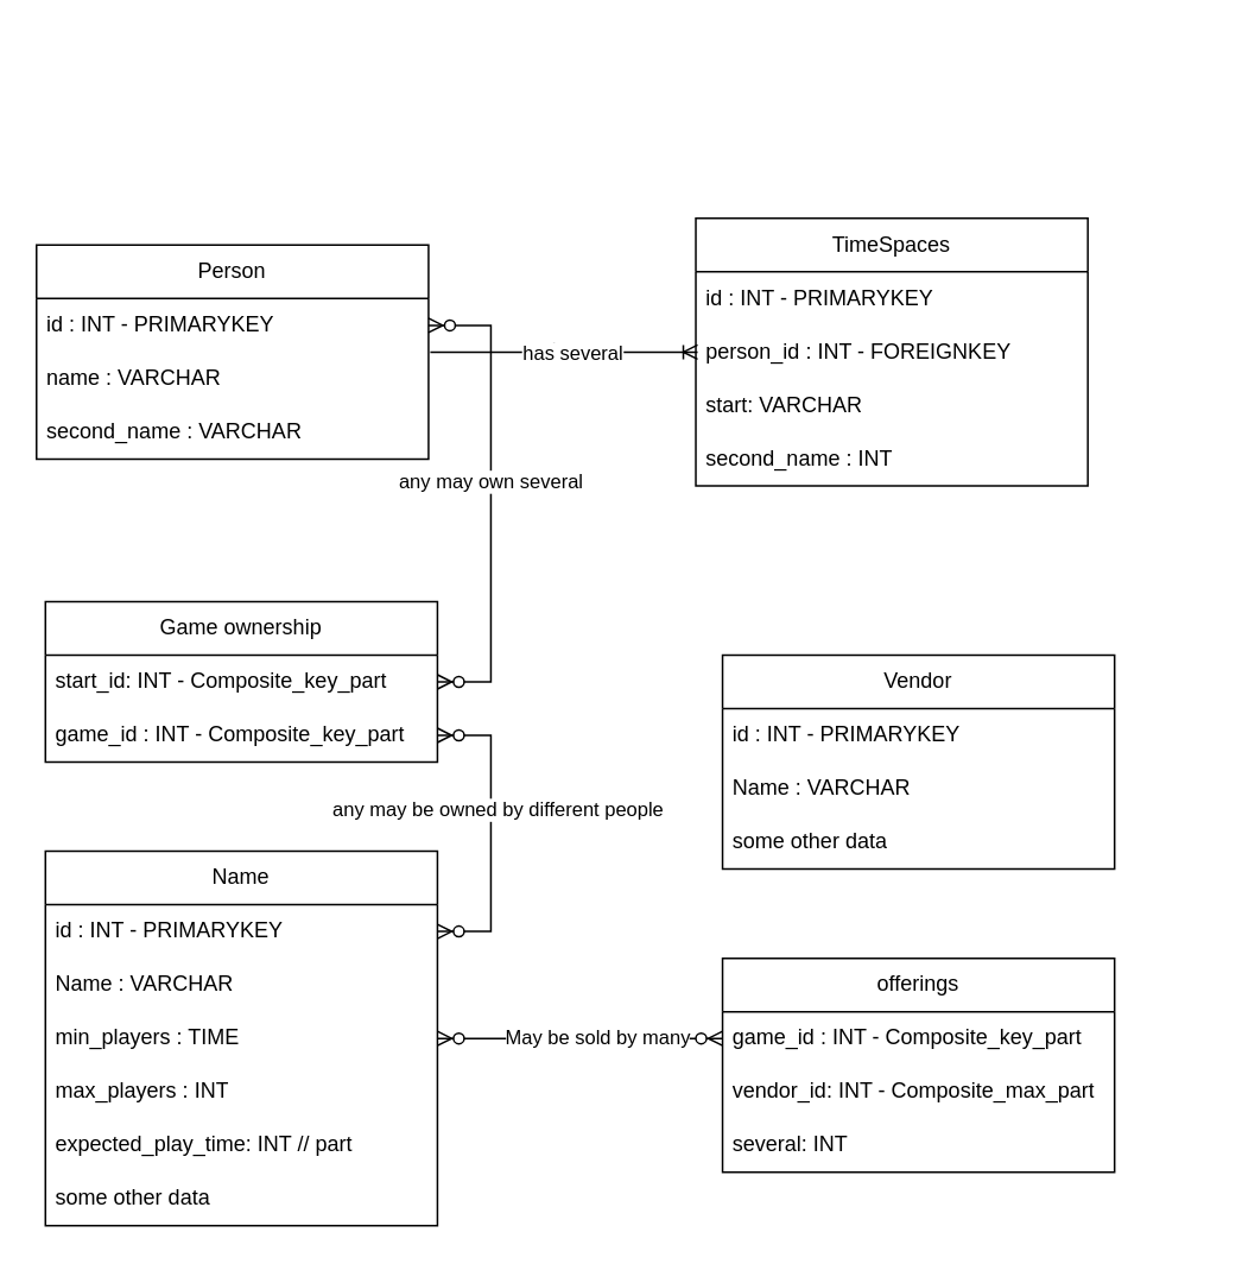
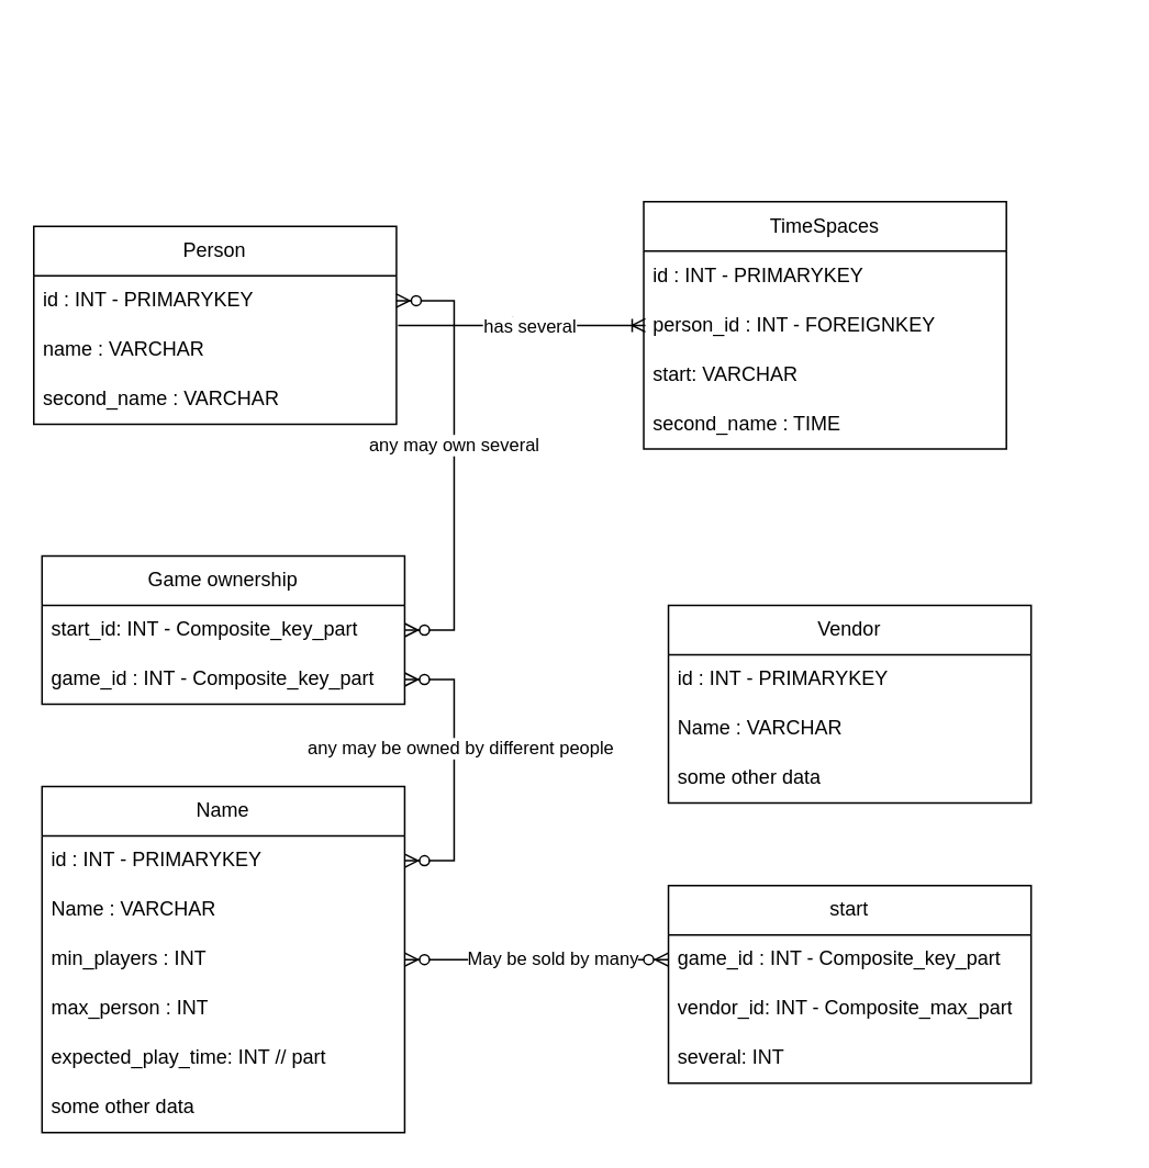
- <mxCell id="28" value="second_name : INT " style="text;strokeColor=none;fillColor=none;align=left;verticalAlign=middle;spacingLeft=4;spacingRight=4;overflow=hidden;points=[[0,0.5],[1,0.5]];portConstraint=eastwest;rotatable=0;whiteSpace=wrap;html=1;" parent="24" vertex="1"><mxGeometry y="120" width="220" height="30" as="geometry" /></mxCell>
+ <mxCell id="28" value="second_name : TIME " style="text;strokeColor=none;fillColor=none;align=left;verticalAlign=middle;spacingLeft=4;spacingRight=4;overflow=hidden;points=[[0,0.5],[1,0.5]];portConstraint=eastwest;rotatable=0;whiteSpace=wrap;html=1;" parent="24" vertex="1"><mxGeometry y="120" width="220" height="30" as="geometry" /></mxCell>
- <mxCell id="20" value="offerings" style="swimlane;fontStyle=0;childLayout=stackLayout;horizontal=1;startSize=30;horizontalStack=0;resizeParent=1;resizeParentMax=0;resizeLast=0;collapsible=1;marginBottom=0;whiteSpace=wrap;html=1;" parent="1" vertex="1"><mxGeometry x="405" y="537" width="220" height="120" as="geometry" /></mxCell>
+ <mxCell id="20" value="start" style="swimlane;fontStyle=0;childLayout=stackLayout;horizontal=1;startSize=30;horizontalStack=0;resizeParent=1;resizeParentMax=0;resizeLast=0;collapsible=1;marginBottom=0;whiteSpace=wrap;html=1;" parent="1" vertex="1"><mxGeometry x="405" y="537" width="220" height="120" as="geometry" /></mxCell>
- <mxCell id="5" value="min_players : TIME" style="text;strokeColor=none;fillColor=none;align=left;verticalAlign=middle;spacingLeft=4;spacingRight=4;overflow=hidden;points=[[0,0.5],[1,0.5]];portConstraint=eastwest;rotatable=0;whiteSpace=wrap;html=1;" parent="2" vertex="1"><mxGeometry y="90" width="220" height="30" as="geometry" /></mxCell>
+ <mxCell id="5" value="min_players : INT" style="text;strokeColor=none;fillColor=none;align=left;verticalAlign=middle;spacingLeft=4;spacingRight=4;overflow=hidden;points=[[0,0.5],[1,0.5]];portConstraint=eastwest;rotatable=0;whiteSpace=wrap;html=1;" parent="2" vertex="1"><mxGeometry y="90" width="220" height="30" as="geometry" /></mxCell>
- <mxCell id="6" value="max_players : INT" style="text;strokeColor=none;fillColor=none;align=left;verticalAlign=middle;spacingLeft=4;spacingRight=4;overflow=hidden;points=[[0,0.5],[1,0.5]];portConstraint=eastwest;rotatable=0;whiteSpace=wrap;html=1;" parent="2" vertex="1"><mxGeometry y="120" width="220" height="30" as="geometry" /></mxCell>
+ <mxCell id="6" value="max_person : INT" style="text;strokeColor=none;fillColor=none;align=left;verticalAlign=middle;spacingLeft=4;spacingRight=4;overflow=hidden;points=[[0,0.5],[1,0.5]];portConstraint=eastwest;rotatable=0;whiteSpace=wrap;html=1;" parent="2" vertex="1"><mxGeometry y="120" width="220" height="30" as="geometry" /></mxCell>
